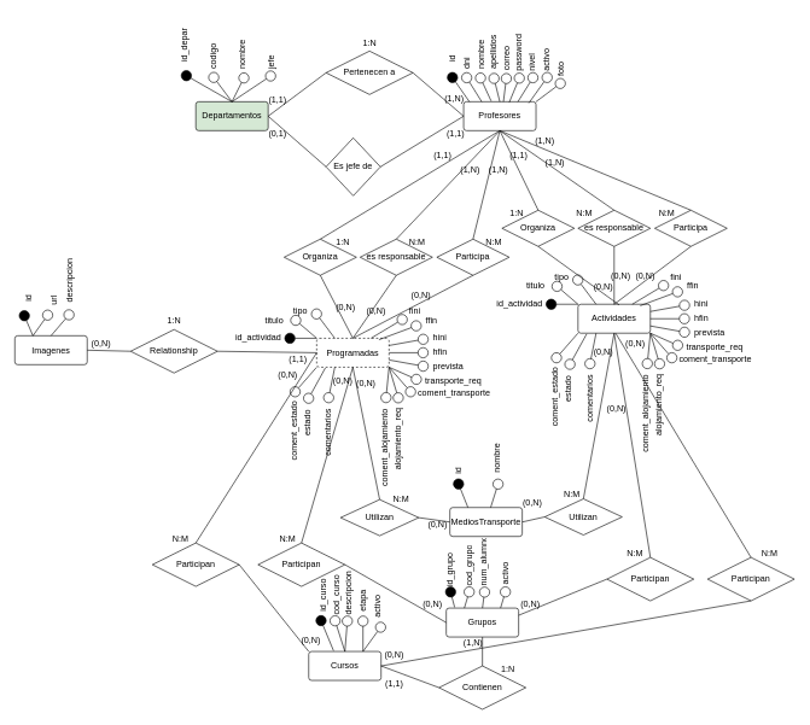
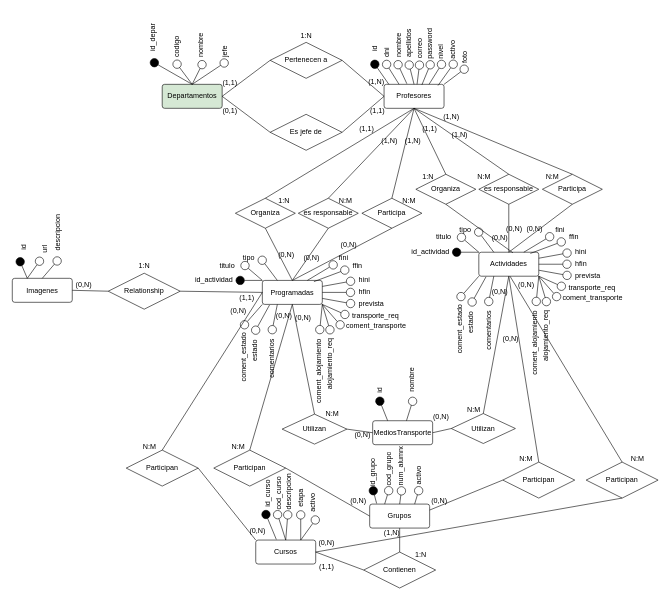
- <mxCell id="12" value="Es jefe de" style="shape=rhombus;perimeter=rhombusPerimeter;whiteSpace=wrap;html=1;align=center;" parent="1" vertex="1"><mxGeometry x="450" y="190" width="75" height="80" as="geometry" /></mxCell>
+ <mxCell id="12" value="Es jefe de" style="shape=rhombus;perimeter=rhombusPerimeter;whiteSpace=wrap;html=1;align=center;" parent="1" vertex="1"><mxGeometry x="450" y="190" width="120" height="60" as="geometry" /></mxCell>
- <mxCell id="87" value="Programadas" style="rounded=1;arcSize=10;whiteSpace=wrap;html=1;align=center;dashed=1;" parent="1" vertex="1"><mxGeometry x="437" y="467" width="100" height="40" as="geometry" /></mxCell>
+ <mxCell id="87" value="Programadas" style="rounded=1;arcSize=10;whiteSpace=wrap;html=1;align=center;" parent="1" vertex="1"><mxGeometry x="437" y="467" width="100" height="40" as="geometry" /></mxCell>
